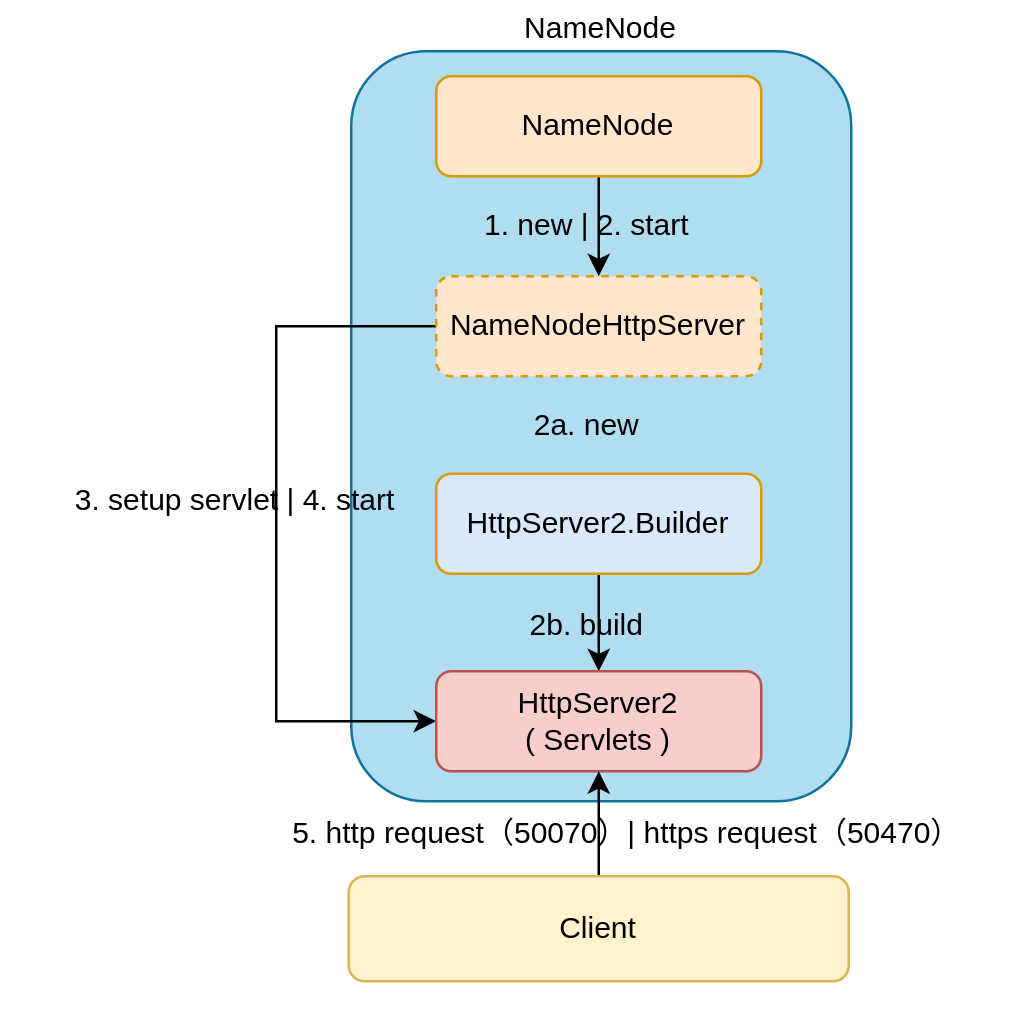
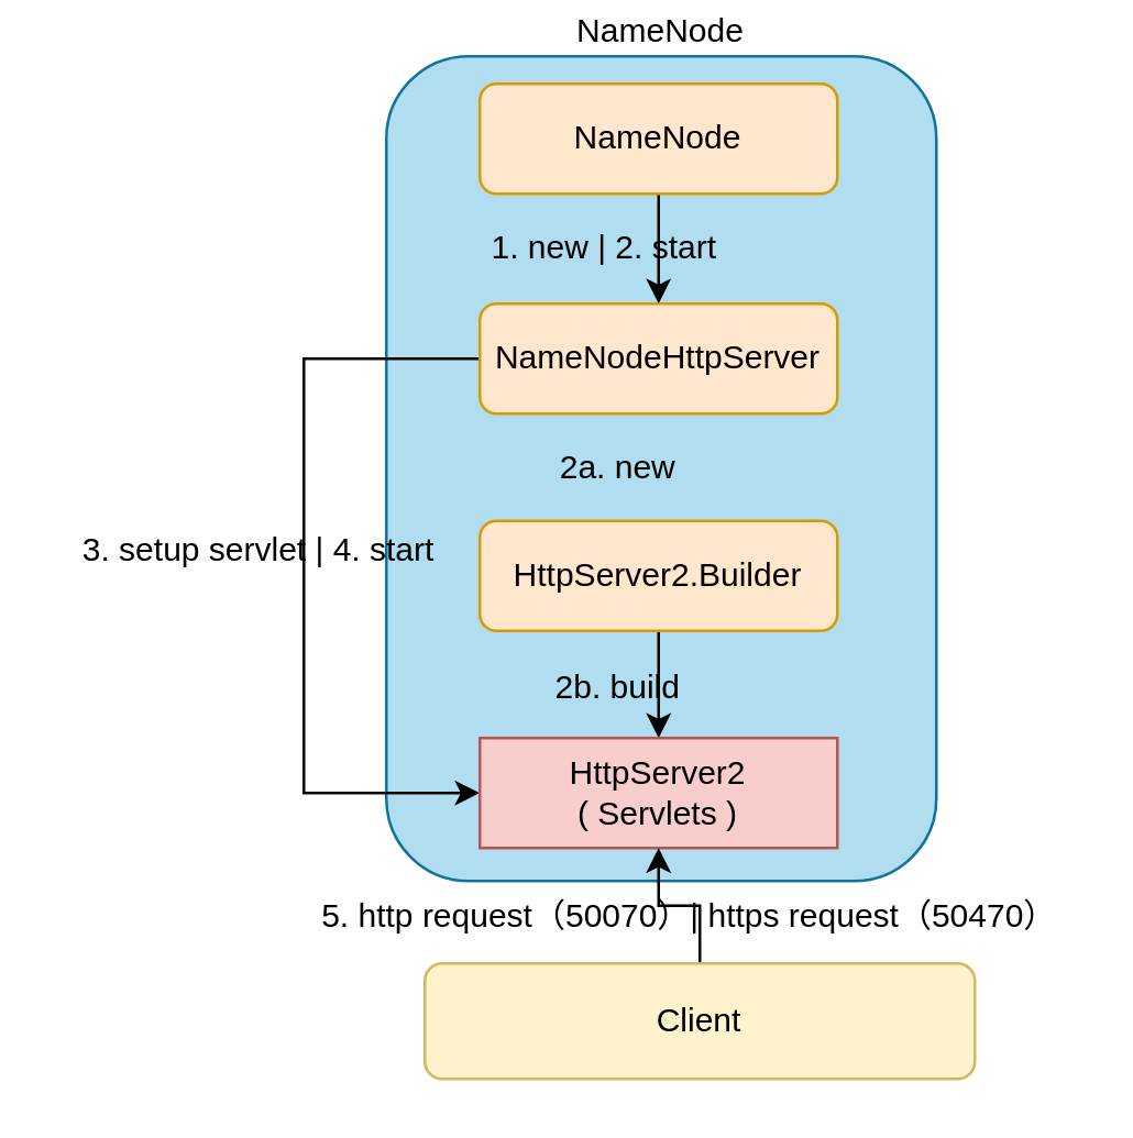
- <mxCell id="5" value="1. new | 2. start" style="text;html=1;align=center;verticalAlign=middle;resizable=0;points=[];;autosize=1;" parent="1" vertex="1"><mxGeometry x="184" y="80" width="100" height="20" as="geometry" /></mxCell>
+ <mxCell id="5" value="1. new | 2. start" style="text;html=1;align=center;verticalAlign=middle;resizable=0;points=[];;autosize=1;" parent="1" vertex="1"><mxGeometry x="169" y="80" width="100" height="20" as="geometry" /></mxCell>
- <mxCell id="7" value="NameNodeHttpServer" style="rounded=1;whiteSpace=wrap;html=1;fillColor=#ffe6cc;strokeColor=#d79b00;verticalAlign=middle;glass=0;shadow=0;comic=0;dashed=1;" parent="1" vertex="1"><mxGeometry x="174" y="110" width="130" height="40" as="geometry" /></mxCell>
+ <mxCell id="7" value="NameNodeHttpServer" style="rounded=1;whiteSpace=wrap;html=1;fillColor=#ffe6cc;strokeColor=#d79b00;verticalAlign=middle;glass=0;shadow=0;comic=0;" parent="1" vertex="1"><mxGeometry x="174" y="110" width="130" height="40" as="geometry" /></mxCell>
- <mxCell id="12" value="2a. new" style="text;html=1;align=center;verticalAlign=middle;resizable=0;points=[];;autosize=1;" parent="1" vertex="1"><mxGeometry x="204" y="160" width="60" height="20" as="geometry" /></mxCell>
+ <mxCell id="12" value="2a. new" style="text;html=1;align=center;verticalAlign=middle;resizable=0;points=[];;autosize=1;" parent="1" vertex="1"><mxGeometry x="194" y="160" width="60" height="20" as="geometry" /></mxCell>
- <mxCell id="9" value="HttpServer2.Builder" style="rounded=1;whiteSpace=wrap;html=1;fillColor=#dae8fc;strokeColor=#d79b00;verticalAlign=middle;glass=0;shadow=0;comic=0;" parent="1" vertex="1"><mxGeometry x="174" y="189" width="130" height="40" as="geometry" /></mxCell>
+ <mxCell id="9" value="HttpServer2.Builder" style="rounded=1;whiteSpace=wrap;html=1;fillColor=#ffe6cc;strokeColor=#d79b00;verticalAlign=middle;glass=0;shadow=0;comic=0;" parent="1" vertex="1"><mxGeometry x="174" y="189" width="130" height="40" as="geometry" /></mxCell>
- <mxCell id="11" value="2b. build" style="text;html=1;align=center;verticalAlign=middle;resizable=0;points=[];;autosize=1;" parent="1" vertex="1"><mxGeometry x="204" y="240" width="60" height="20" as="geometry" /></mxCell>
+ <mxCell id="11" value="2b. build" style="text;html=1;align=center;verticalAlign=middle;resizable=0;points=[];;autosize=1;" parent="1" vertex="1"><mxGeometry x="194" y="240" width="60" height="20" as="geometry" /></mxCell>
- <mxCell id="14" value="HttpServer2&lt;br&gt;( Servlets )" style="rounded=1;whiteSpace=wrap;html=1;fillColor=#f8cecc;strokeColor=#b85450;labelPosition=center;verticalLabelPosition=middle;align=center;verticalAlign=middle;glass=0;shadow=0;comic=0;" parent="1" vertex="1"><mxGeometry x="174" y="268" width="130" height="40" as="geometry" /></mxCell>
+ <mxCell id="14" value="HttpServer2&lt;br&gt;( Servlets )" style="whiteSpace=wrap;html=1;fillColor=#f8cecc;strokeColor=#b85450;labelPosition=center;verticalLabelPosition=middle;align=center;verticalAlign=middle;glass=0;shadow=0;comic=0;rounded=0;" parent="1" vertex="1"><mxGeometry x="174" y="268" width="130" height="40" as="geometry" /></mxCell>
- <mxCell id="16" value="Client" style="rounded=1;whiteSpace=wrap;html=1;fillColor=#fff2cc;strokeColor=#d6b656;" vertex="1" parent="1"><mxGeometry x="139" y="350" width="200" height="42" as="geometry" /></mxCell>
+ <mxCell id="16" value="Client" style="rounded=1;whiteSpace=wrap;html=1;fillColor=#fff2cc;strokeColor=#d6b656;" vertex="1" parent="1"><mxGeometry x="154" y="350" width="200" height="42" as="geometry" /></mxCell>
